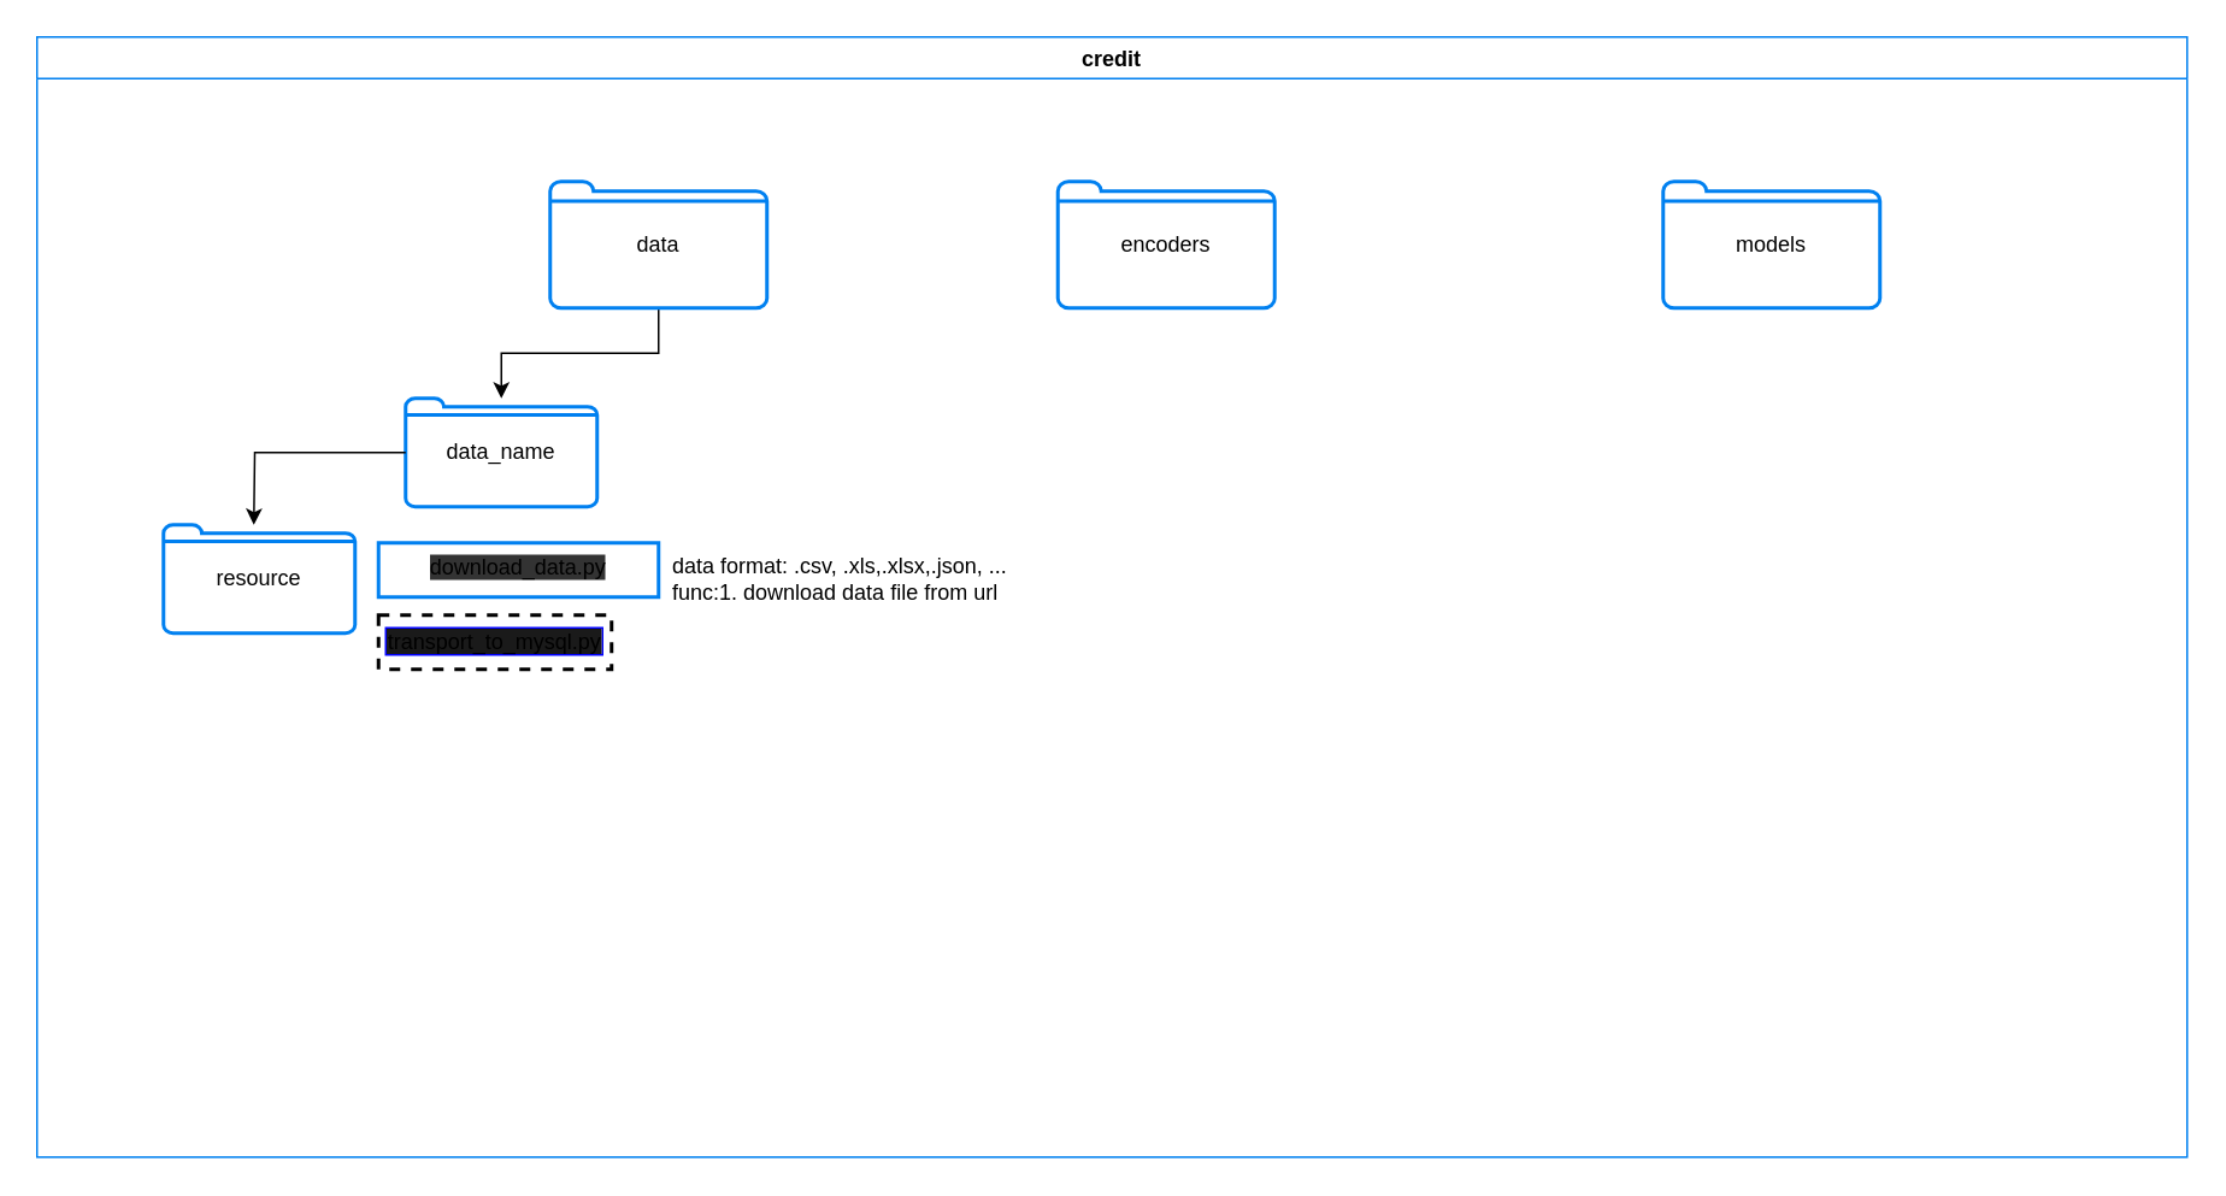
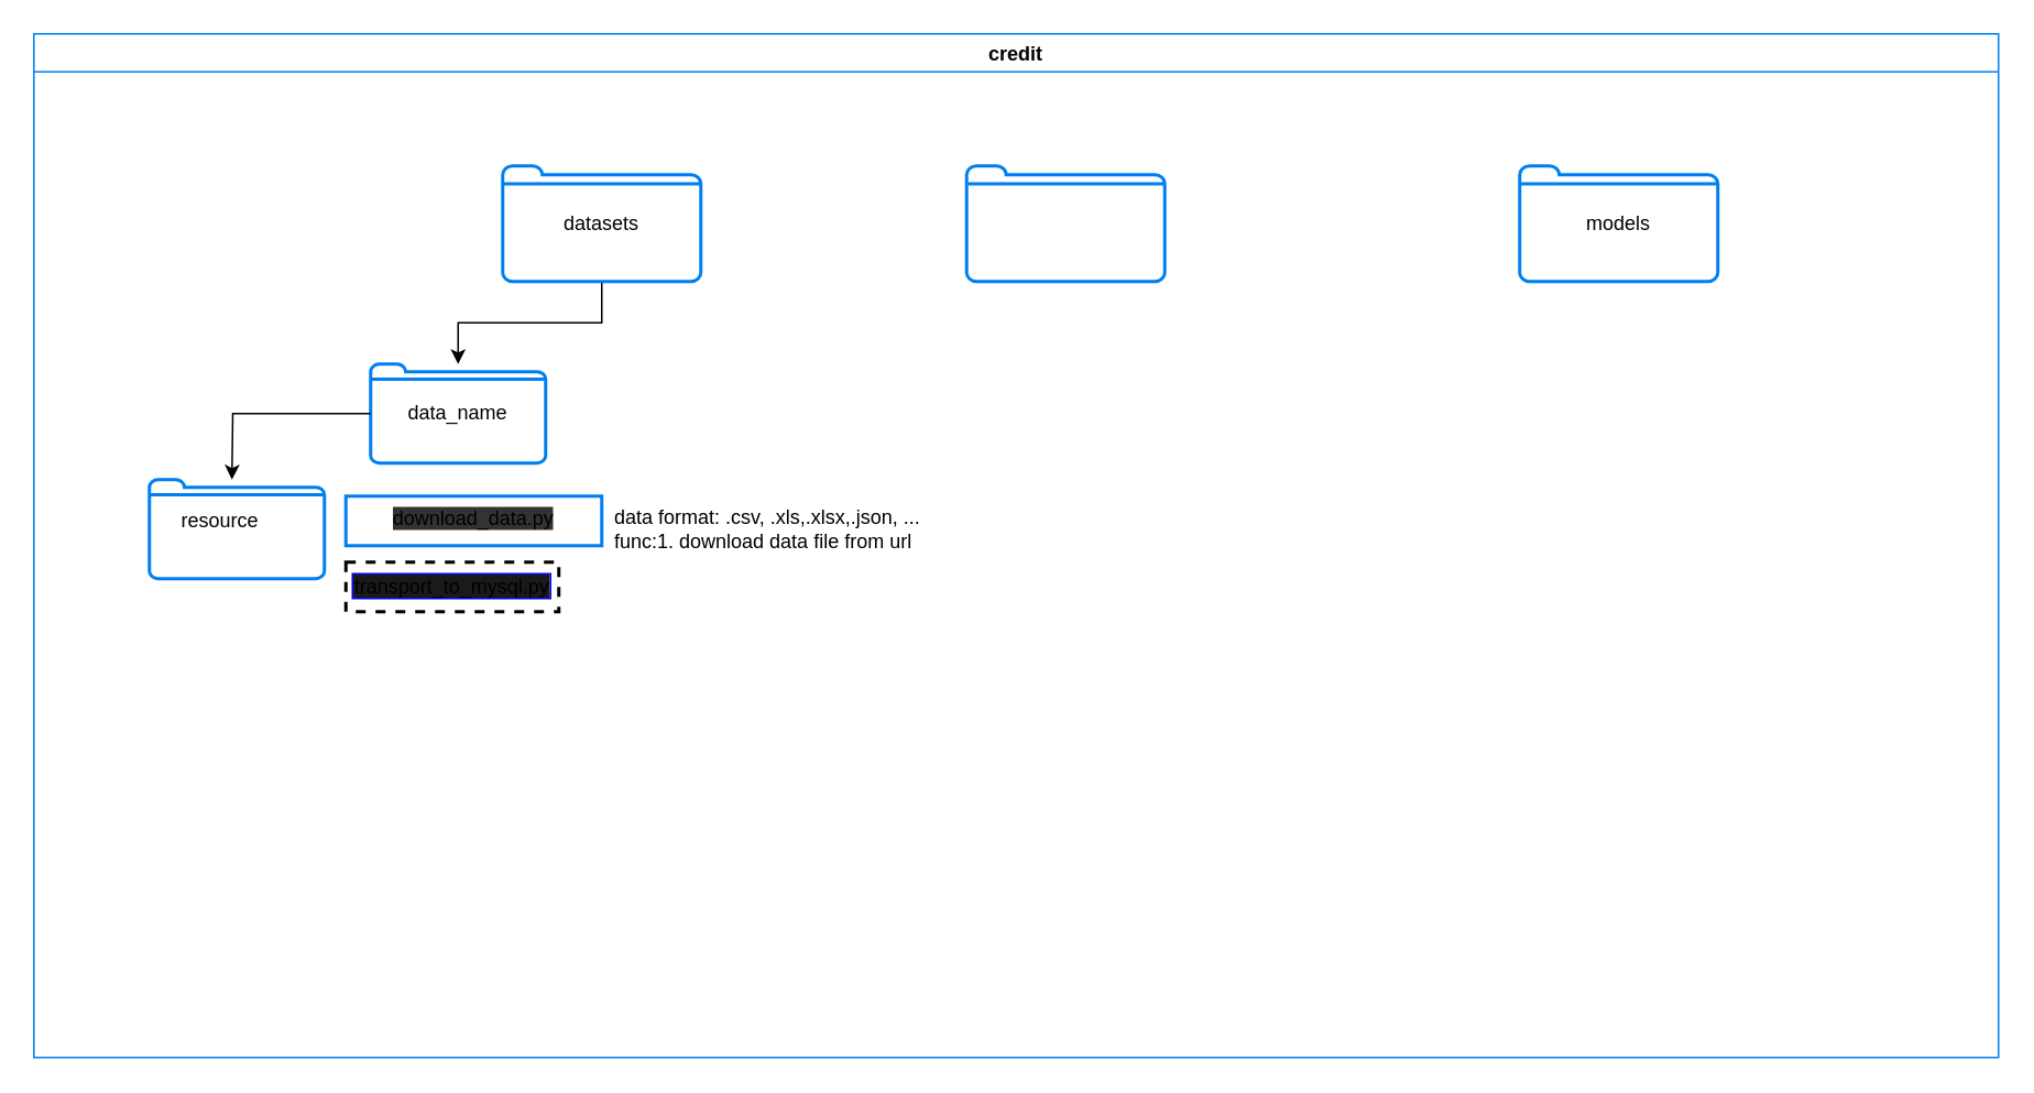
- <mxCell id="12" value="data" style="text;html=1;strokeColor=none;fillColor=none;align=center;verticalAlign=middle;whiteSpace=wrap;rounded=0;" parent="10" vertex="1"><mxGeometry x="30" y="20" width="60" height="30" as="geometry" /></mxCell>
+ <mxCell id="12" value="datasets" style="text;html=1;strokeColor=none;fillColor=none;align=center;verticalAlign=middle;whiteSpace=wrap;rounded=0;" parent="10" vertex="1"><mxGeometry x="30" y="20" width="60" height="30" as="geometry" /></mxCell>
- <mxCell id="9" value="encoders" style="text;html=1;strokeColor=none;fillColor=none;align=center;verticalAlign=middle;whiteSpace=wrap;rounded=0;" parent="7" vertex="1"><mxGeometry x="30" y="20" width="60" height="30" as="geometry" /></mxCell>
- <mxCell id="21" value="resource" style="text;html=1;strokeColor=none;fillColor=none;align=center;verticalAlign=middle;whiteSpace=wrap;rounded=0;" parent="19" vertex="1"><mxGeometry x="23" y="15" width="60" height="30" as="geometry" /></mxCell>
+ <mxCell id="21" value="resource" style="text;html=1;strokeColor=none;fillColor=none;align=center;verticalAlign=middle;whiteSpace=wrap;rounded=0;" parent="19" vertex="1"><mxGeometry x="13" y="10" width="60" height="30" as="geometry" /></mxCell>
